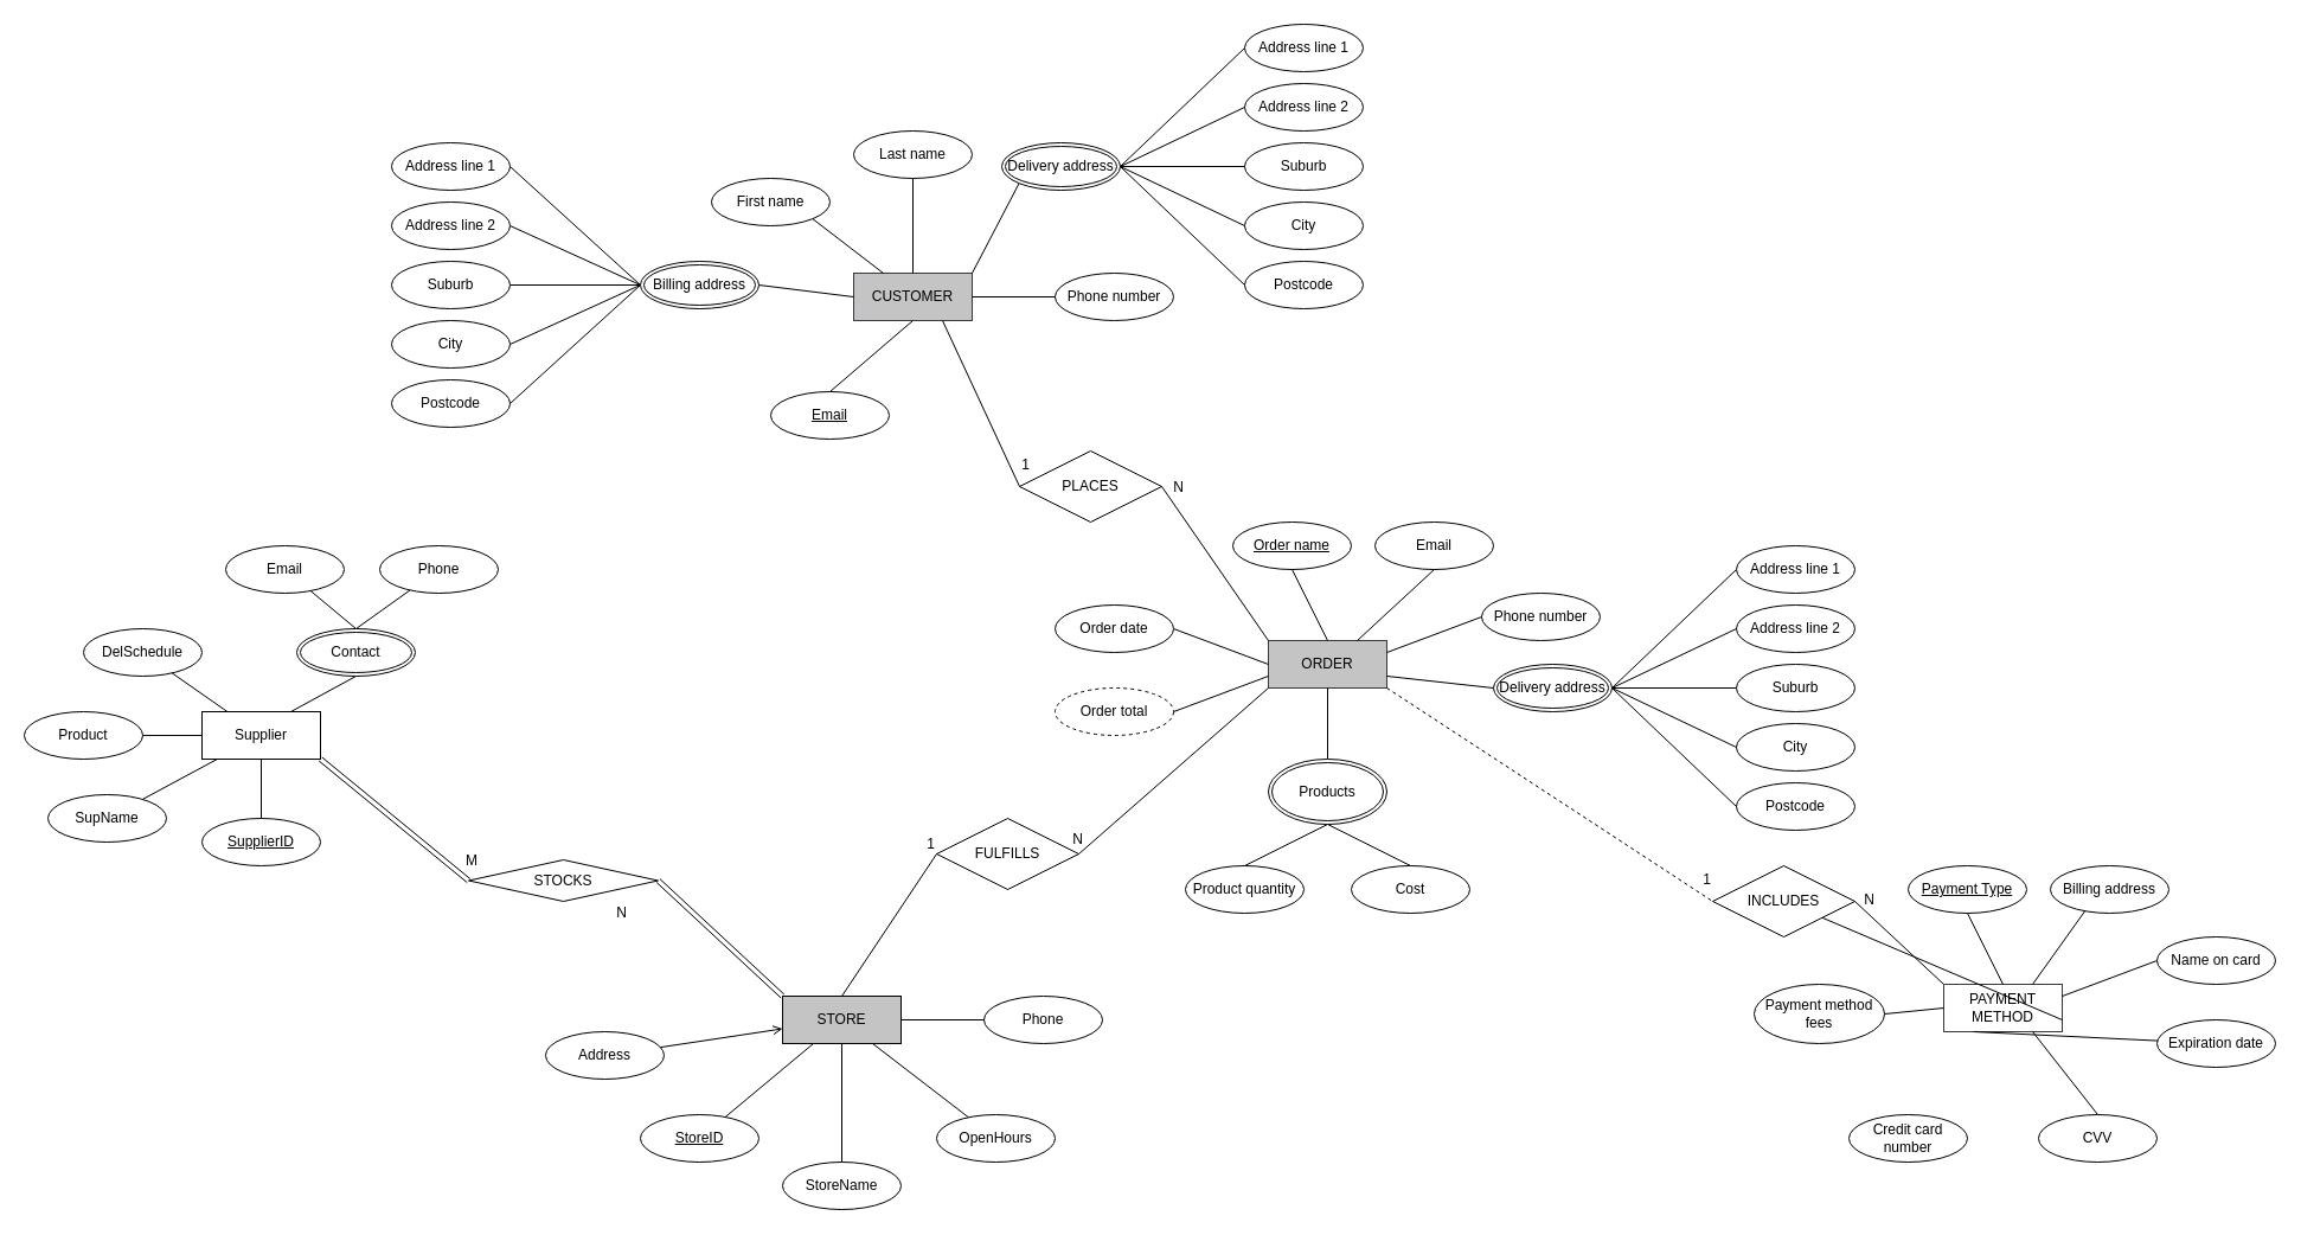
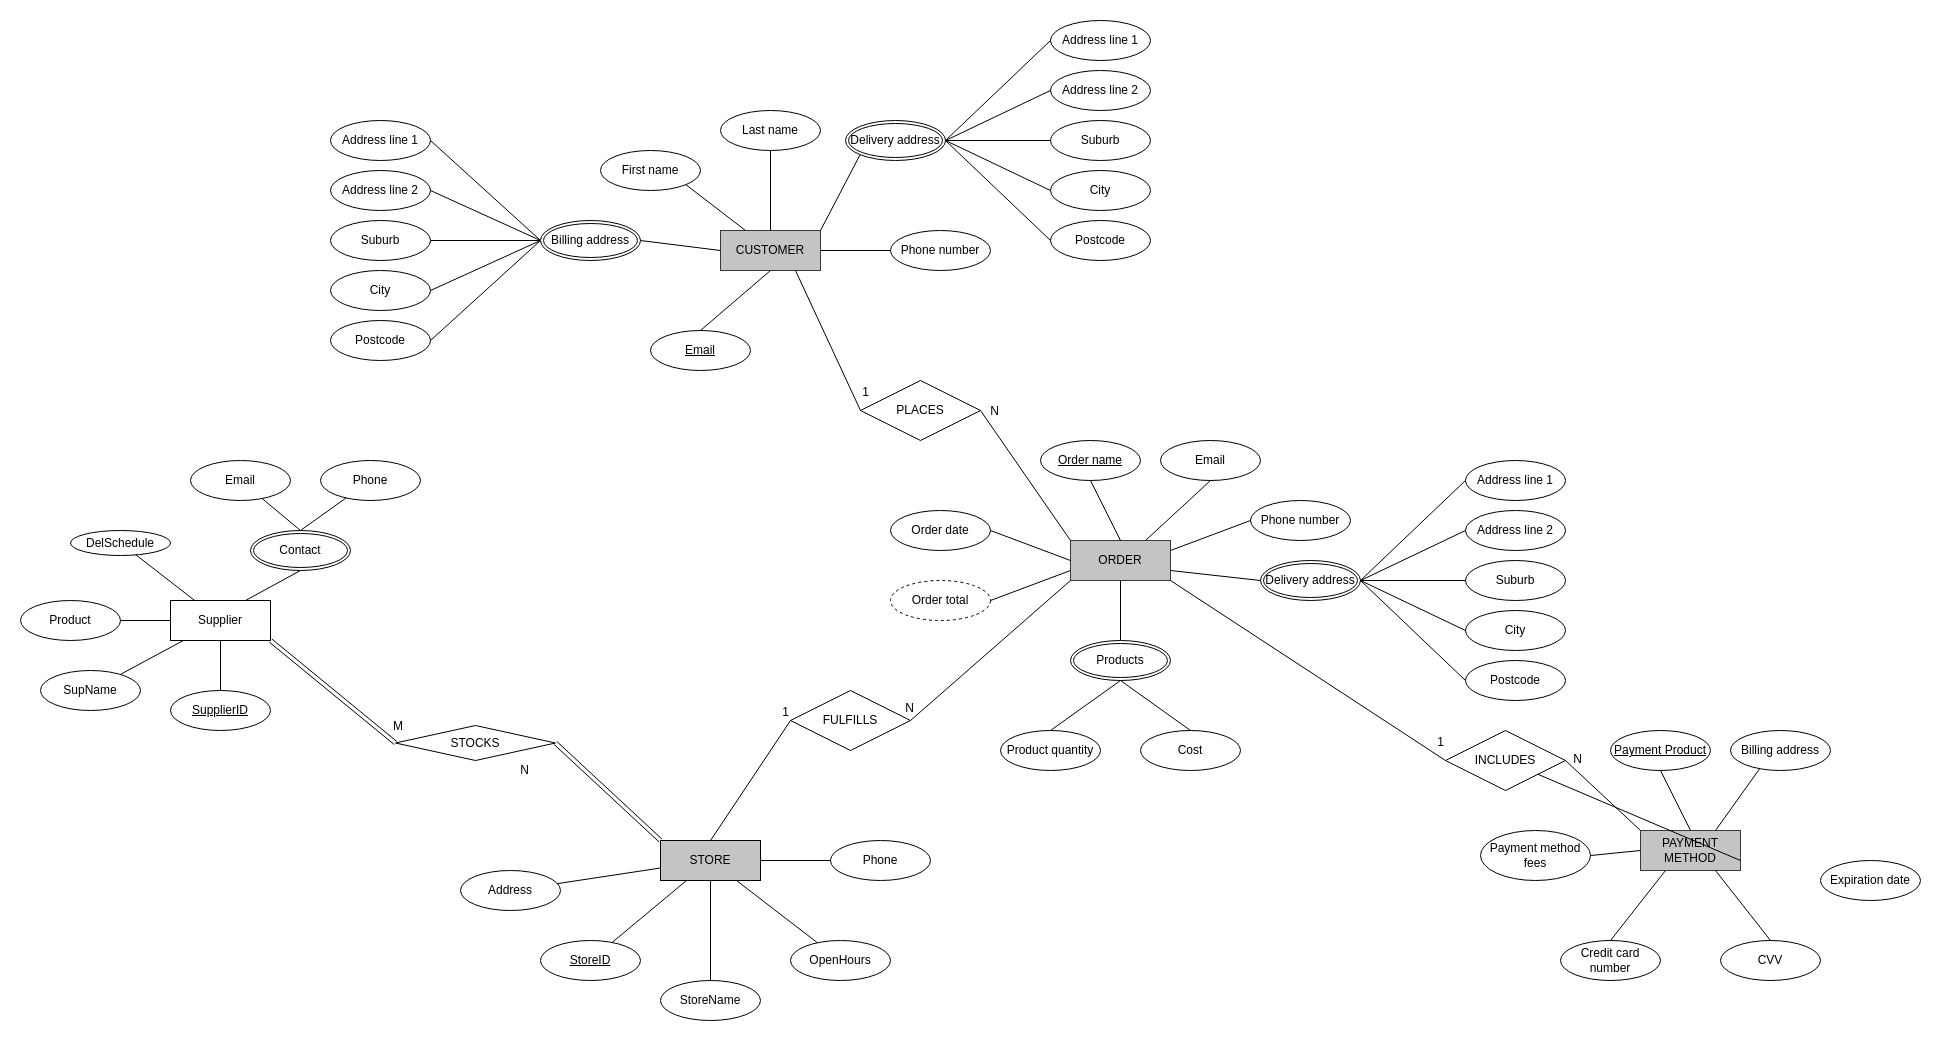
- <mxCell id="108" value="DelSchedule" style="ellipse;whiteSpace=wrap;html=1;align=center;" vertex="1" parent="1"><mxGeometry x="70" y="530" width="100" height="40" as="geometry" /></mxCell>
+ <mxCell id="108" value="DelSchedule" style="ellipse;whiteSpace=wrap;html=1;align=center;" vertex="1" parent="1"><mxGeometry x="70" y="530" width="100" height="25" as="geometry" /></mxCell>
- <mxCell id="64" value="Products" style="ellipse;shape=doubleEllipse;margin=3;whiteSpace=wrap;html=1;align=center;" vertex="1" parent="1"><mxGeometry x="1070" y="640" width="100" height="55" as="geometry" /></mxCell>
+ <mxCell id="64" value="Products" style="ellipse;shape=doubleEllipse;margin=3;whiteSpace=wrap;html=1;align=center;" vertex="1" parent="1"><mxGeometry x="1070" y="640" width="100" height="40" as="geometry" /></mxCell>
- <mxCell id="72" value="" style="endArrow=none;html=1;rounded=0;exitX=1;exitY=1;exitDx=0;exitDy=0;entryX=0;entryY=0.5;entryDx=0;entryDy=0;dashed=1;" edge="1" parent="1" source="14" target="67"><mxGeometry relative="1" as="geometry"><mxPoint x="970" y="510" as="sourcePoint" /><mxPoint x="1130" y="510" as="targetPoint" /></mxGeometry></mxCell>
+ <mxCell id="72" value="" style="endArrow=none;html=1;rounded=0;exitX=1;exitY=1;exitDx=0;exitDy=0;entryX=0;entryY=0.5;entryDx=0;entryDy=0;" edge="1" parent="1" source="14" target="67"><mxGeometry relative="1" as="geometry"><mxPoint x="970" y="510" as="sourcePoint" /><mxPoint x="1130" y="510" as="targetPoint" /></mxGeometry></mxCell>
- <mxCell id="76" value="&lt;u&gt;Payment Type&lt;/u&gt;" style="ellipse;whiteSpace=wrap;html=1;align=center;" vertex="1" parent="1"><mxGeometry x="1610" y="730" width="100" height="40" as="geometry" /></mxCell>
+ <mxCell id="76" value="&lt;u&gt;Payment Product&lt;/u&gt;" style="ellipse;whiteSpace=wrap;html=1;align=center;" vertex="1" parent="1"><mxGeometry x="1610" y="730" width="100" height="40" as="geometry" /></mxCell>
- <mxCell id="78" value="Name on card" style="ellipse;whiteSpace=wrap;html=1;align=center;fontStyle=0;" vertex="1" parent="1"><mxGeometry x="1820" y="790" width="100" height="40" as="geometry" /></mxCell>
- <mxCell id="82" value="" style="endArrow=none;html=1;rounded=0;entryX=0;entryY=0.5;entryDx=0;entryDy=0;exitX=1;exitY=0.25;exitDx=0;exitDy=0;" edge="1" parent="1" source="75" target="78"><mxGeometry relative="1" as="geometry"><mxPoint x="1670" y="709" as="sourcePoint" /><mxPoint x="1830" y="709" as="targetPoint" /></mxGeometry></mxCell>
- <mxCell id="75" value="PAYMENT METHOD" style="whiteSpace=wrap;html=1;align=center;fillColor=#ffffff;strokeColor=#36393d;" vertex="1" parent="1"><mxGeometry x="1640" y="830" width="100" height="40" as="geometry" /></mxCell>
+ <mxCell id="75" value="PAYMENT METHOD" style="whiteSpace=wrap;html=1;align=center;fillColor=#C4C4C4;strokeColor=#36393d;" vertex="1" parent="1"><mxGeometry x="1640" y="830" width="100" height="40" as="geometry" /></mxCell>
- <mxCell id="98" value="" style="endArrow=open;html=1;rounded=0;" edge="1" parent="1" source="94" target="90"><mxGeometry relative="1" as="geometry"><mxPoint x="770" y="860" as="sourcePoint" /><mxPoint x="834" y="817" as="targetPoint" /></mxGeometry></mxCell>
+ <mxCell id="98" value="" style="endArrow=none;html=1;rounded=0;" edge="1" parent="1" source="94" target="90"><mxGeometry relative="1" as="geometry"><mxPoint x="770" y="860" as="sourcePoint" /><mxPoint x="834" y="817" as="targetPoint" /></mxGeometry></mxCell>
- <mxCell id="86" value="" style="endArrow=none;html=1;rounded=0;exitX=0.25;exitY=1;exitDx=0;exitDy=0;" edge="1" parent="1" source="75" target="79"><mxGeometry relative="1" as="geometry"><mxPoint x="1603" y="730" as="sourcePoint" /><mxPoint x="1680" y="782" as="targetPoint" /></mxGeometry></mxCell>
+ <mxCell id="86" value="" style="endArrow=none;html=1;rounded=0;entryX=0.5;entryY=0;entryDx=0;entryDy=0;exitX=0.25;exitY=1;exitDx=0;exitDy=0;" edge="1" parent="1" source="75" target="85"><mxGeometry relative="1" as="geometry"><mxPoint x="1603" y="730" as="sourcePoint" /><mxPoint x="1680" y="782" as="targetPoint" /></mxGeometry></mxCell>
